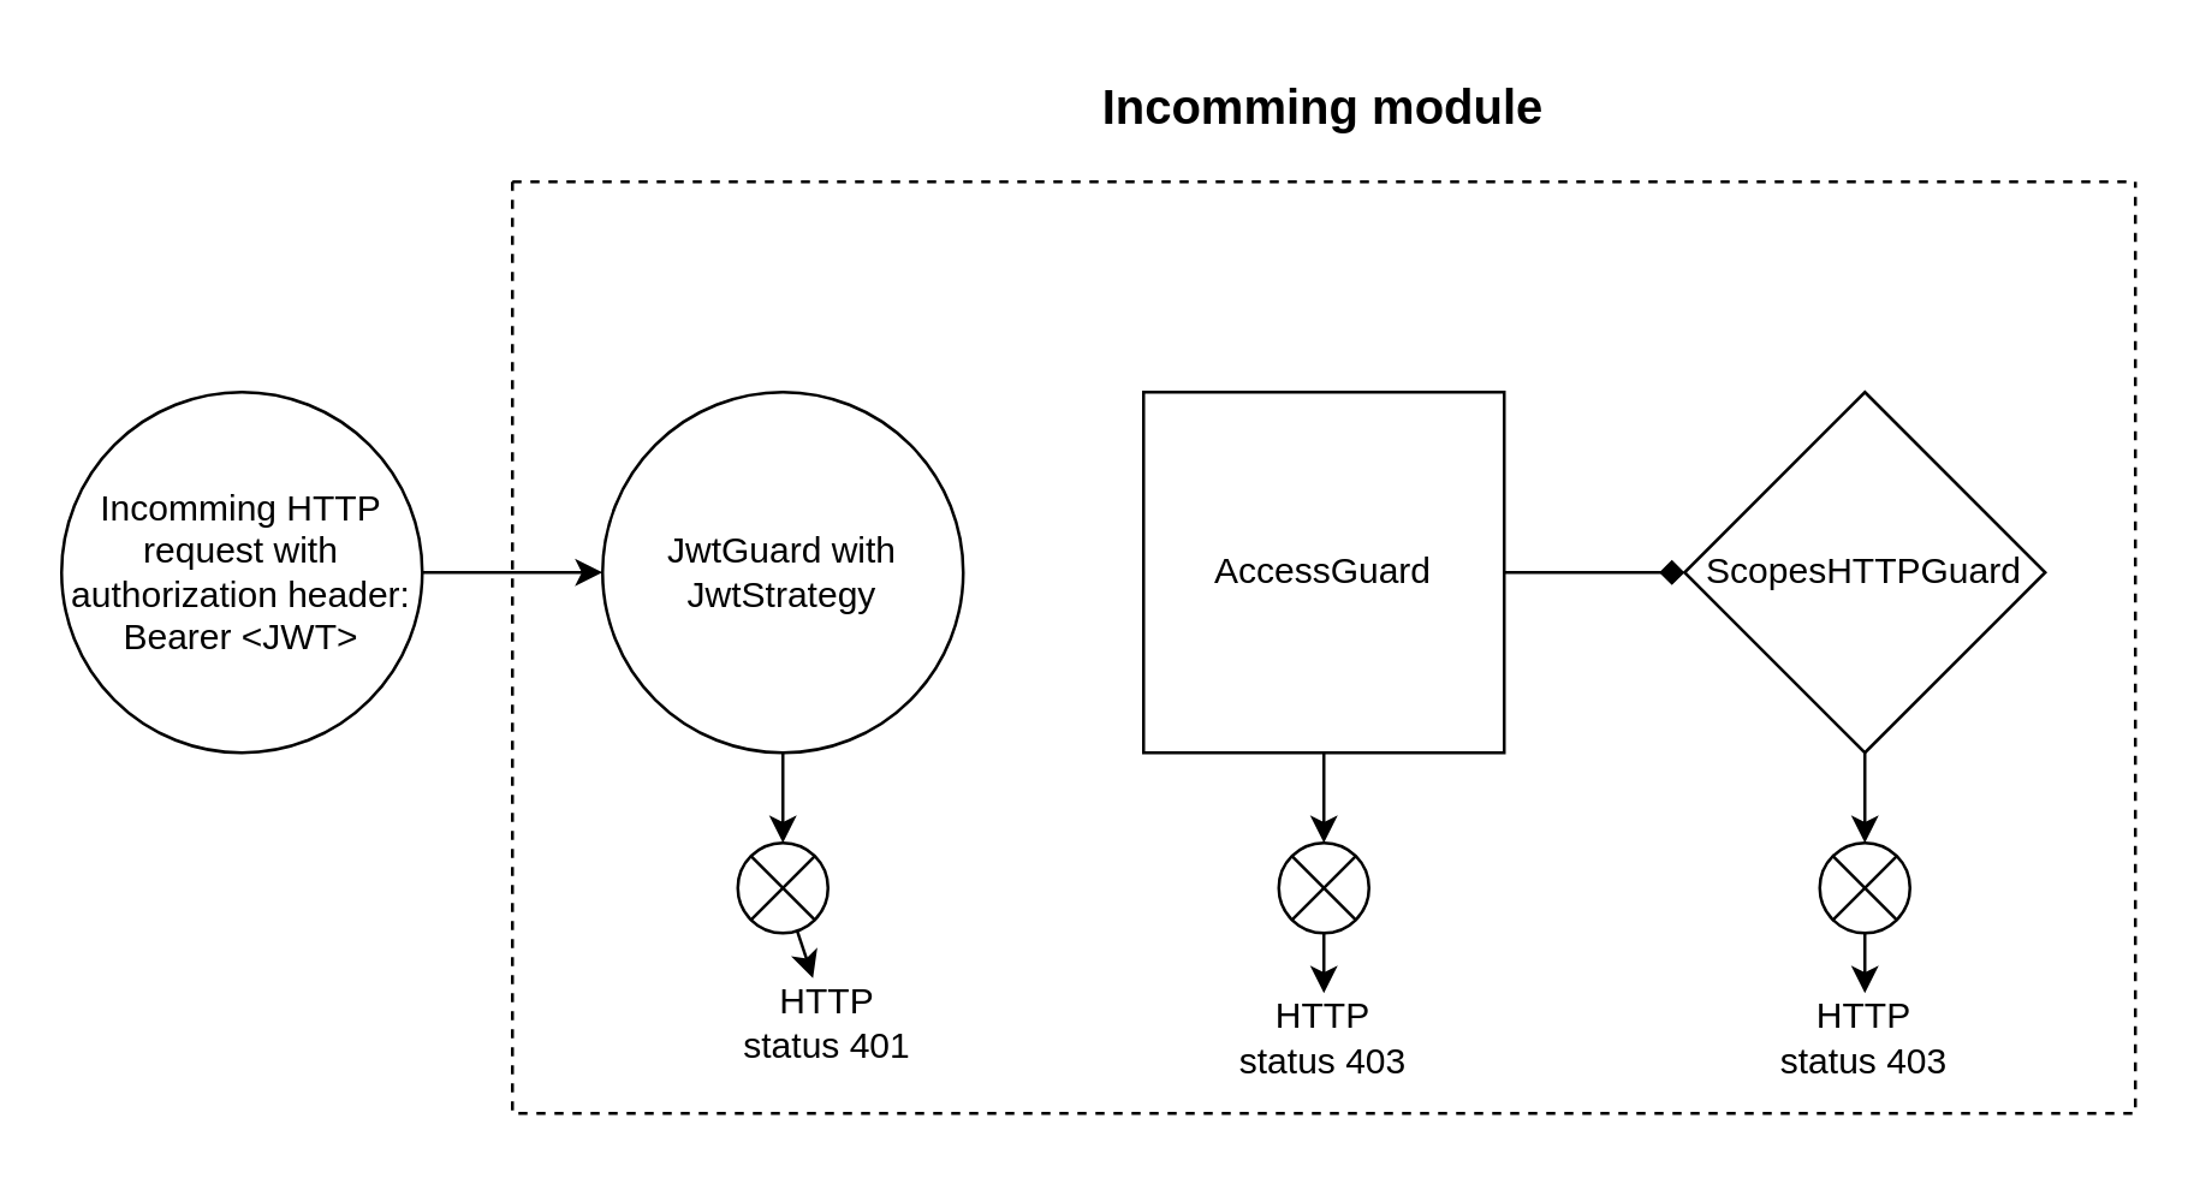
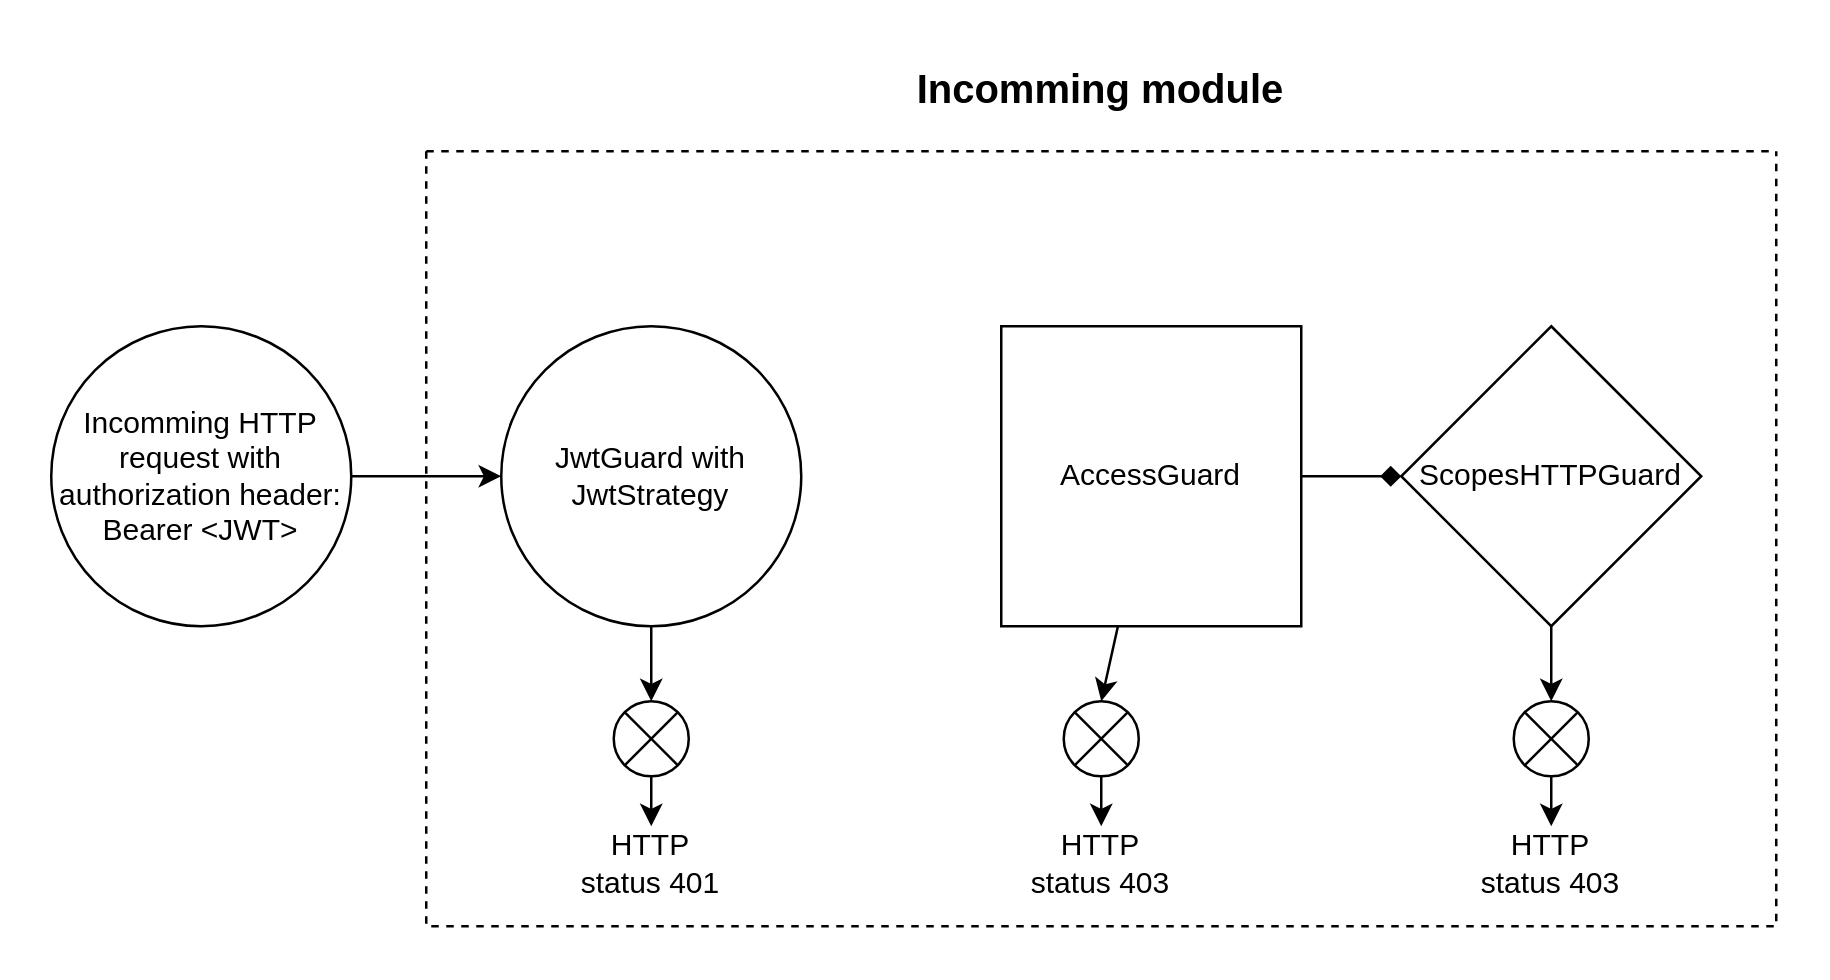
- <mxCell id="9" value="&lt;font color=&quot;#000000&quot;&gt;AccessGuard&lt;br&gt;&lt;/font&gt;" style="whiteSpace=wrap;html=1;aspect=fixed;fillColor=#FFFFFF;fillStyle=auto;" parent="4" vertex="1"><mxGeometry x="210" y="70" width="120" height="120" as="geometry" /></mxCell>
+ <mxCell id="9" value="&lt;font color=&quot;#000000&quot;&gt;AccessGuard&lt;br&gt;&lt;/font&gt;" style="whiteSpace=wrap;html=1;aspect=fixed;fillColor=#FFFFFF;fillStyle=auto;" parent="4" vertex="1"><mxGeometry x="230" y="70" width="120" height="120" as="geometry" /></mxCell>
- <mxCell id="14" value="HTTP status 401" style="text;html=1;strokeColor=none;fillColor=none;align=center;verticalAlign=middle;whiteSpace=wrap;rounded=0;" parent="4" vertex="1"><mxGeometry x="75" y="265" width="60" height="30" as="geometry" /></mxCell>
+ <mxCell id="14" value="HTTP status 401" style="text;html=1;strokeColor=none;fillColor=none;align=center;verticalAlign=middle;whiteSpace=wrap;rounded=0;" parent="4" vertex="1"><mxGeometry x="60" y="270" width="60" height="30" as="geometry" /></mxCell>
